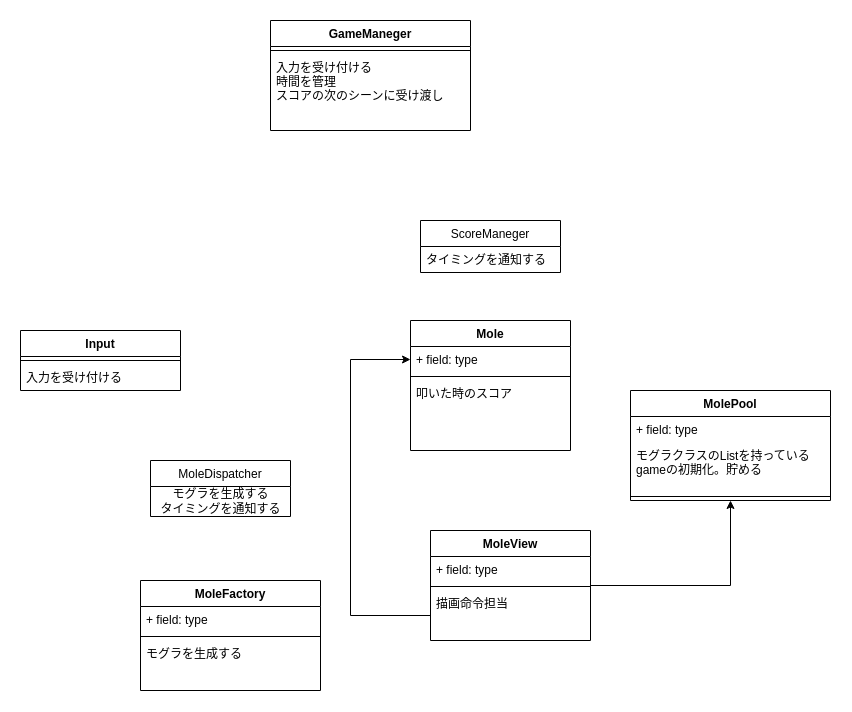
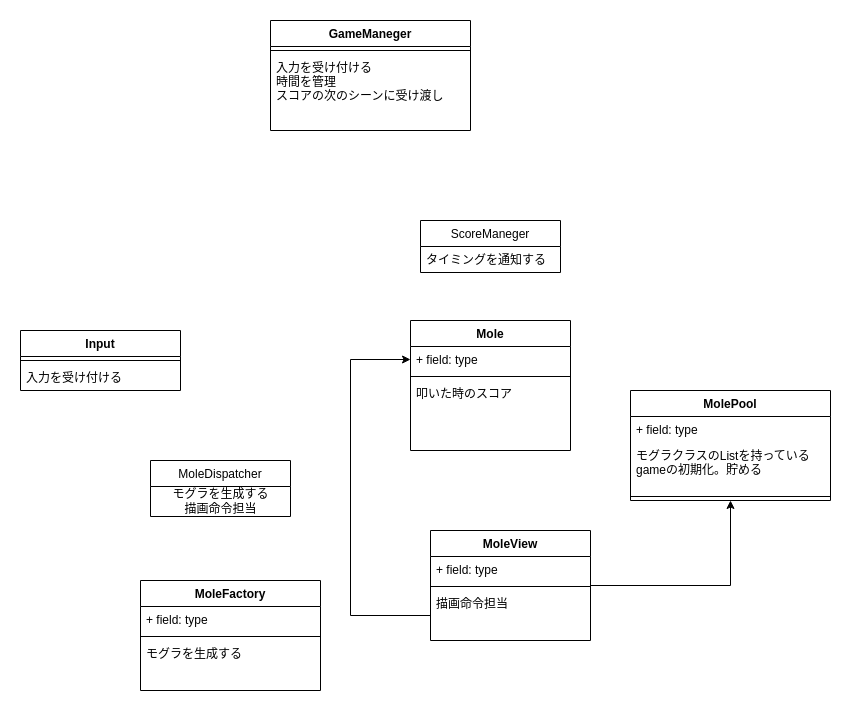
- <mxCell id="26" value="&lt;span style=&quot;text-align: left&quot;&gt;モグラを生成する&lt;br&gt;タイミングを通知する&lt;/span&gt;" style="text;html=1;align=center;verticalAlign=middle;resizable=0;points=[];autosize=1;strokeColor=none;fillColor=none;" vertex="1" parent="25"><mxGeometry y="26" width="140" height="30" as="geometry" /></mxCell>
+ <mxCell id="26" value="&lt;span style=&quot;text-align: left&quot;&gt;モグラを生成する&lt;br&gt;描画命令担当&lt;/span&gt;" style="text;html=1;align=center;verticalAlign=middle;resizable=0;points=[];autosize=1;strokeColor=none;fillColor=none;" vertex="1" parent="25"><mxGeometry y="26" width="140" height="30" as="geometry" /></mxCell>
